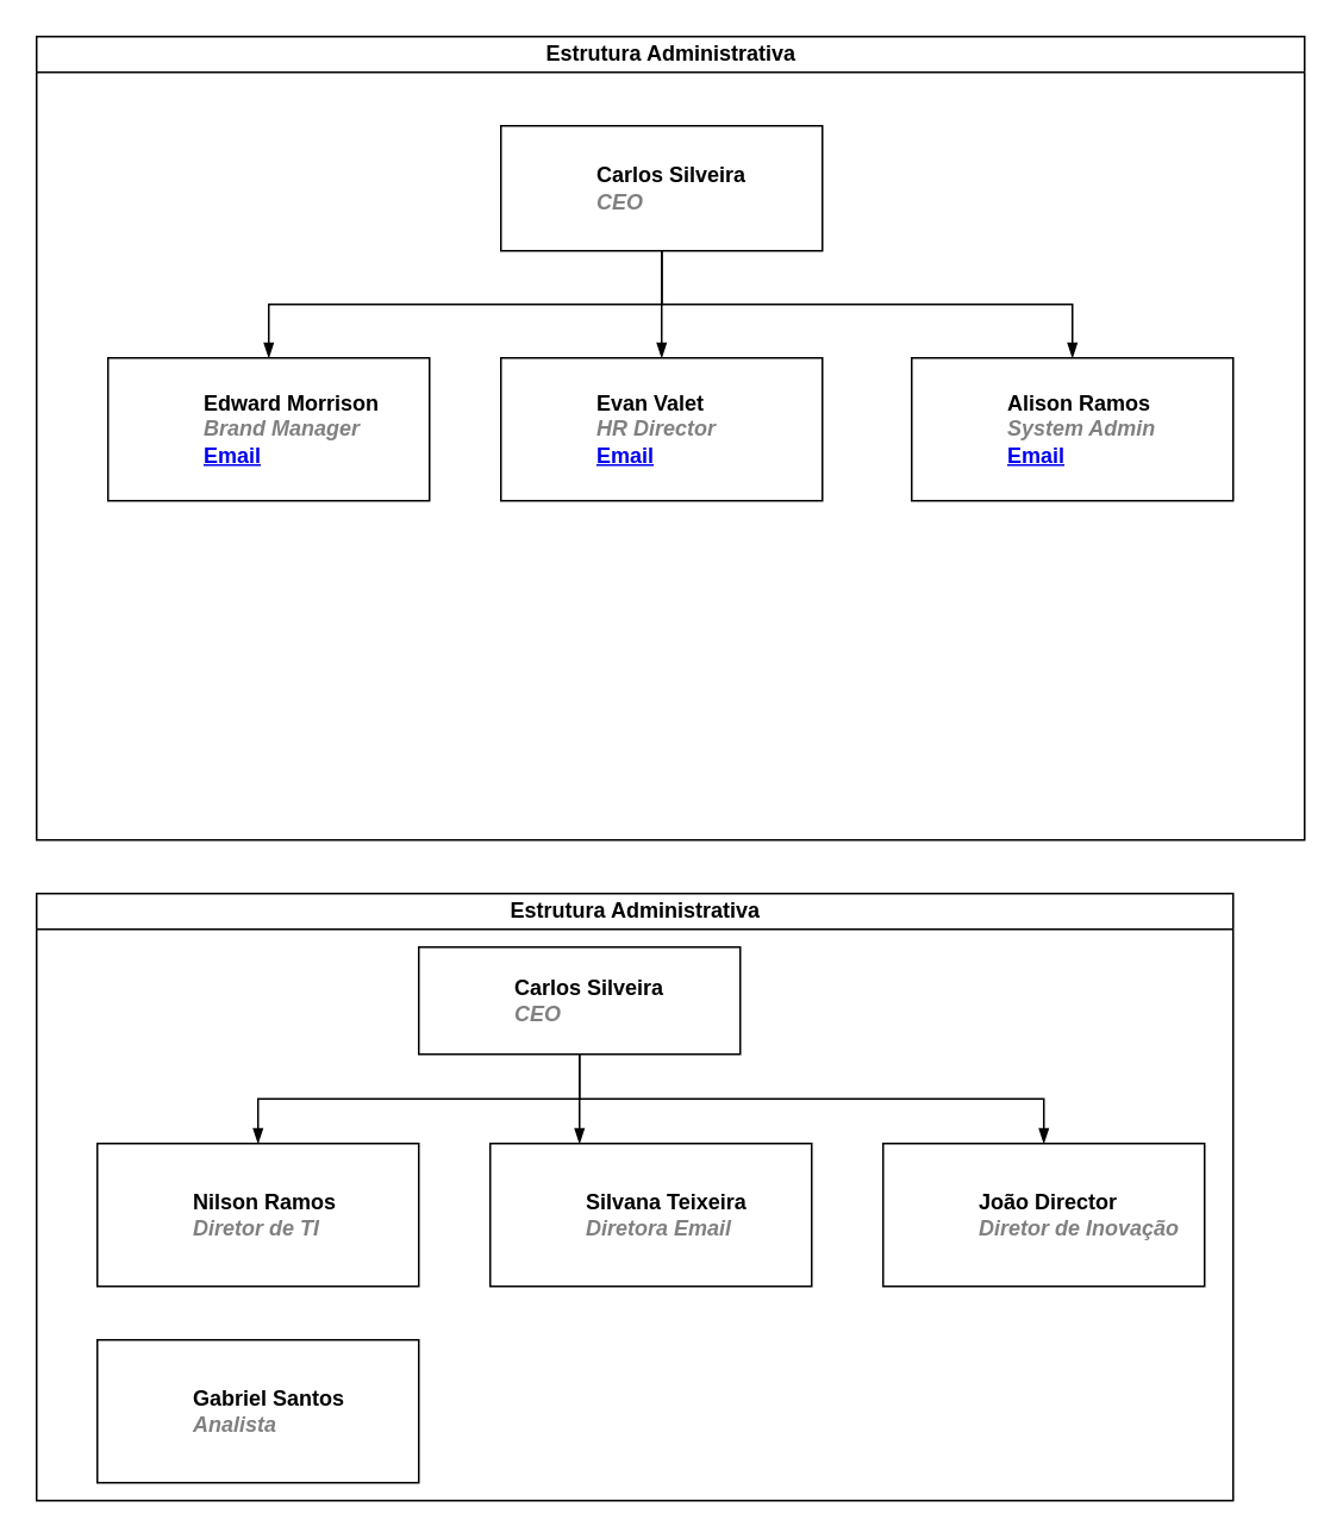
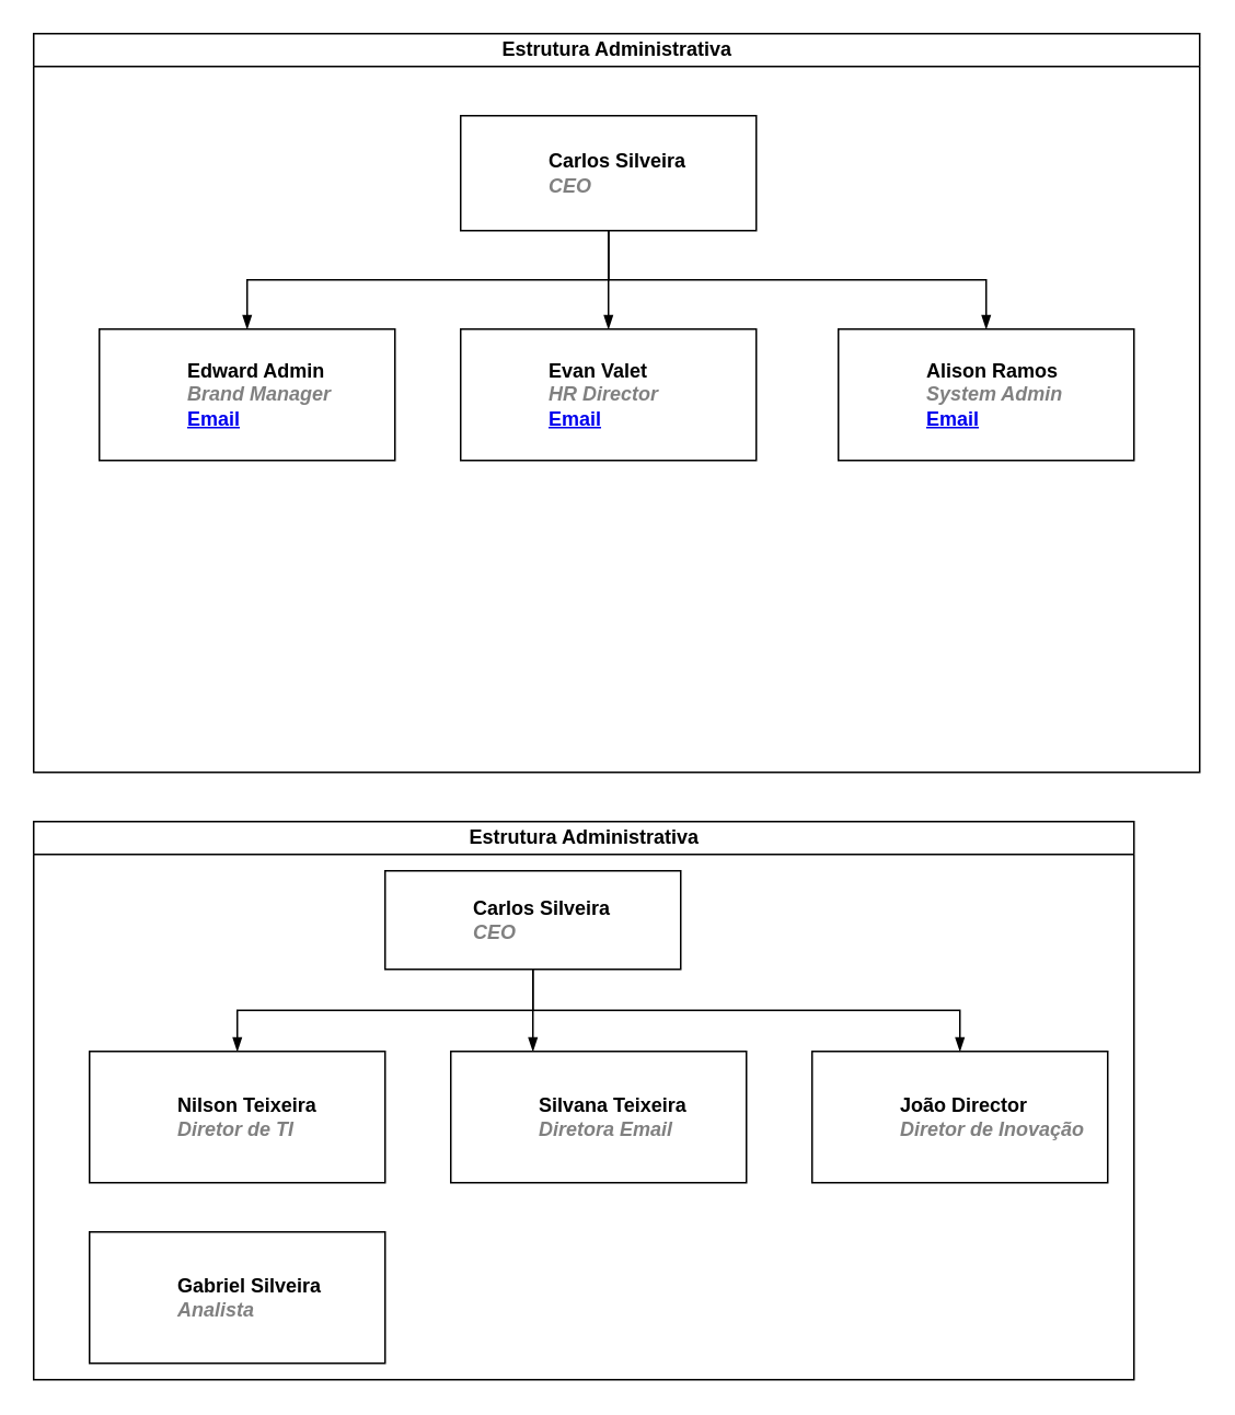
- <mxCell id="5" value="Edward Morrison&lt;br&gt;&lt;i style=&quot;color: gray&quot;&gt;Brand Manager&lt;/i&gt;&lt;br&gt;&lt;a href=&quot;mailto:me@example.com&quot;&gt;Email&lt;/a&gt;" style="label;image=https://cdn3.iconfinder.com/data/icons/user-avatars-1/512/users-10-3-128.png;whiteSpace=wrap;html=1;rounded=0;glass=0;treeFolding=1;treeMoving=1;" parent="2" vertex="1"><mxGeometry x="40" y="180" width="180" height="80" as="geometry" /></mxCell>
+ <mxCell id="5" value="Edward Admin&lt;br&gt;&lt;i style=&quot;color: gray&quot;&gt;Brand Manager&lt;/i&gt;&lt;br&gt;&lt;a href=&quot;mailto:me@example.com&quot;&gt;Email&lt;/a&gt;" style="label;image=https://cdn3.iconfinder.com/data/icons/user-avatars-1/512/users-10-3-128.png;whiteSpace=wrap;html=1;rounded=0;glass=0;treeFolding=1;treeMoving=1;" parent="2" vertex="1"><mxGeometry x="40" y="180" width="180" height="80" as="geometry" /></mxCell>
- <mxCell id="13" value="&lt;span id=&quot;docs-internal-guid-93a6dfc5-7fff-ca33-a34c-662f9919d568&quot;&gt;Nilson Ramos&lt;/span&gt;&lt;br&gt;&lt;i style=&quot;color: gray&quot;&gt;Diretor de TI&lt;/i&gt;&lt;br&gt;&lt;a href=&quot;mailto:me@example.com&quot;&gt;&lt;/a&gt;" style="label;image=https://cdn3.iconfinder.com/data/icons/user-avatars-1/512/users-10-3-128.png;whiteSpace=wrap;html=1;rounded=0;glass=0;treeFolding=1;treeMoving=1;" vertex="1" parent="10"><mxGeometry x="34" y="140" width="180" height="80" as="geometry" /></mxCell>
+ <mxCell id="13" value="&lt;span id=&quot;docs-internal-guid-93a6dfc5-7fff-ca33-a34c-662f9919d568&quot;&gt;Nilson Teixeira&lt;/span&gt;&lt;br&gt;&lt;i style=&quot;color: gray&quot;&gt;Diretor de TI&lt;/i&gt;&lt;br&gt;&lt;a href=&quot;mailto:me@example.com&quot;&gt;&lt;/a&gt;" style="label;image=https://cdn3.iconfinder.com/data/icons/user-avatars-1/512/users-10-3-128.png;whiteSpace=wrap;html=1;rounded=0;glass=0;treeFolding=1;treeMoving=1;" vertex="1" parent="10"><mxGeometry x="34" y="140" width="180" height="80" as="geometry" /></mxCell>
- <mxCell id="16" value="&lt;span id=&quot;docs-internal-guid-93a6dfc5-7fff-ca33-a34c-662f9919d568&quot;&gt;Gabriel Santos&lt;/span&gt;&lt;br&gt;&lt;i style=&quot;color: gray&quot;&gt;Analista&lt;/i&gt;&lt;br&gt;&lt;a href=&quot;mailto:me@example.com&quot;&gt;&lt;/a&gt;" style="label;image=https://cdn3.iconfinder.com/data/icons/user-avatars-1/512/users-2-128.png;whiteSpace=wrap;html=1;rounded=0;glass=0;" vertex="1" parent="10"><mxGeometry x="34" y="250" width="180" height="80" as="geometry" /></mxCell>
+ <mxCell id="16" value="&lt;span id=&quot;docs-internal-guid-93a6dfc5-7fff-ca33-a34c-662f9919d568&quot;&gt;Gabriel Silveira&lt;/span&gt;&lt;br&gt;&lt;i style=&quot;color: gray&quot;&gt;Analista&lt;/i&gt;&lt;br&gt;&lt;a href=&quot;mailto:me@example.com&quot;&gt;&lt;/a&gt;" style="label;image=https://cdn3.iconfinder.com/data/icons/user-avatars-1/512/users-2-128.png;whiteSpace=wrap;html=1;rounded=0;glass=0;" vertex="1" parent="10"><mxGeometry x="34" y="250" width="180" height="80" as="geometry" /></mxCell>
